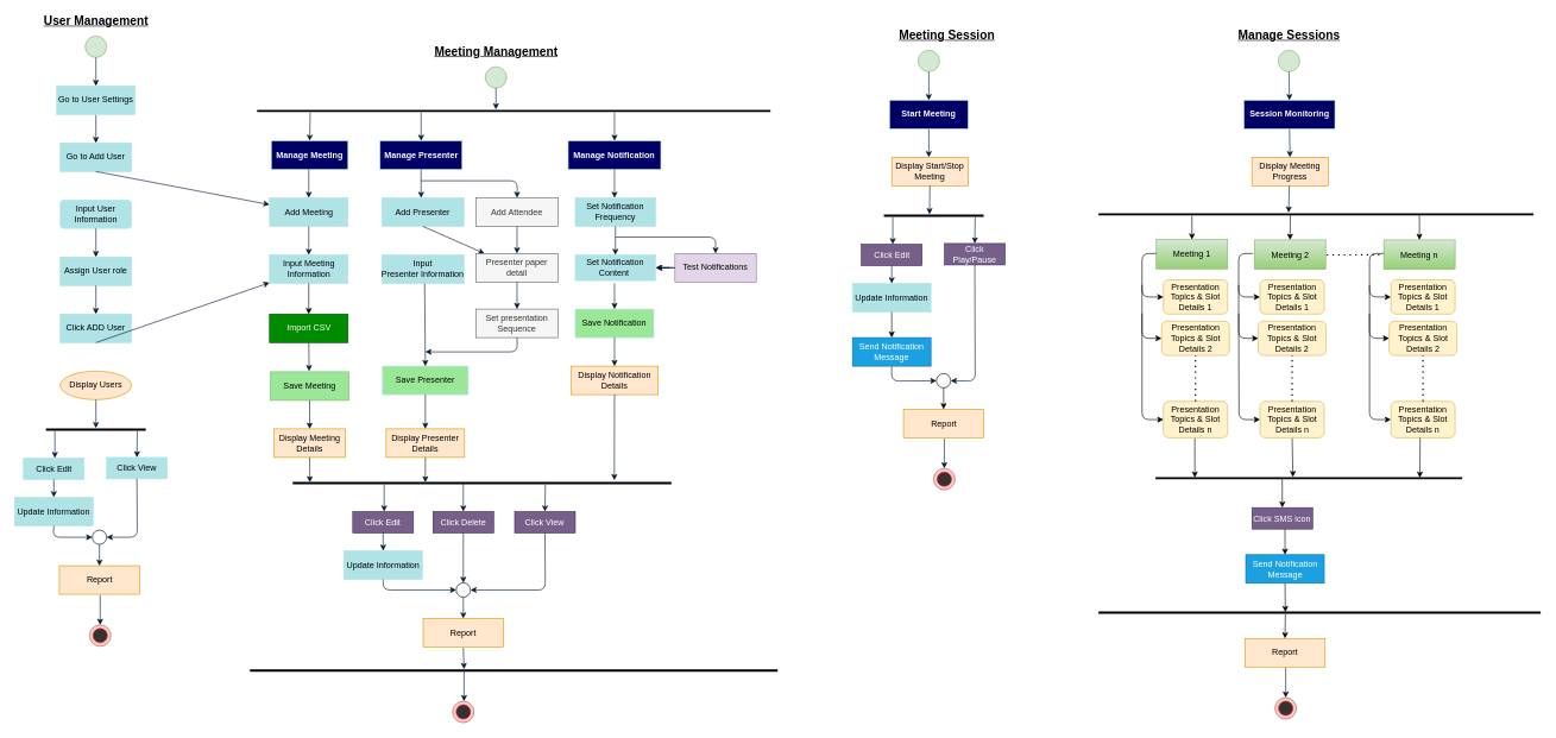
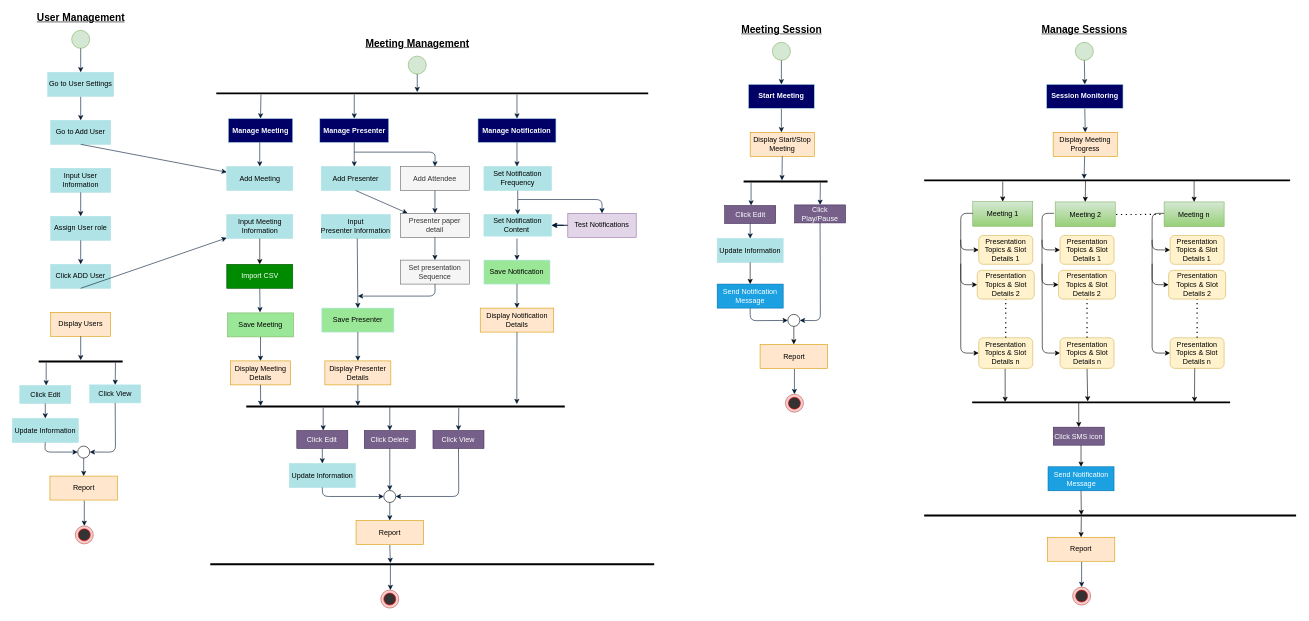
- <mxCell id="103" value="&lt;b&gt;&lt;font style=&quot;font-size: 17px&quot;&gt;&lt;u&gt;Meeting Session&lt;/u&gt;&lt;/font&gt;&lt;/b&gt;" style="text;html=1;align=center;verticalAlign=middle;resizable=0;points=[];autosize=1;" vertex="1" parent="1"><mxGeometry x="1252" y="40" width="150" height="20" as="geometry" /></mxCell>
+ <mxCell id="103" value="&lt;b&gt;&lt;font style=&quot;font-size: 17px&quot;&gt;&lt;u&gt;Meeting Session&lt;/u&gt;&lt;/font&gt;&lt;/b&gt;" style="text;html=1;align=center;verticalAlign=middle;resizable=0;points=[];autosize=1;" vertex="1" parent="1"><mxGeometry x="1227" y="40" width="150" height="20" as="geometry" /></mxCell>
- <mxCell id="6" value="Input User Information" style="whiteSpace=wrap;html=1;fillColor=#b0e3e6;strokeColor=#B0E3E6;rounded=1;" parent="1" vertex="1"><mxGeometry x="84" y="280" width="100" height="40" as="geometry" /></mxCell>
+ <mxCell id="6" value="Input User Information" style="rounded=0;whiteSpace=wrap;html=1;fillColor=#b0e3e6;strokeColor=#B0E3E6;" parent="1" vertex="1"><mxGeometry x="84" y="280" width="100" height="40" as="geometry" /></mxCell>
- <mxCell id="30" value="" style="endArrow=classic;html=1;exitX=0.5;exitY=1;exitDx=0;exitDy=0;entryX=0.5;entryY=0;entryDx=0;entryDy=0;strokeColor=#001933;" parent="1" source="28" target="29" edge="1"><mxGeometry width="50" height="50" relative="1" as="geometry"><mxPoint x="610" y="367" as="sourcePoint" /><mxPoint x="660" y="317" as="targetPoint" /></mxGeometry></mxCell>
- <mxCell id="12" value="Display Users" style="ellipse;whiteSpace=wrap;html=1;fillColor=#ffe6cc;strokeColor=#d79b00;" parent="1" vertex="1"><mxGeometry x="84" y="520" width="100" height="40" as="geometry" /></mxCell>
+ <mxCell id="12" value="Display Users" style="rounded=0;whiteSpace=wrap;html=1;fillColor=#ffe6cc;strokeColor=#d79b00;" parent="1" vertex="1"><mxGeometry x="84" y="520" width="100" height="40" as="geometry" /></mxCell>
